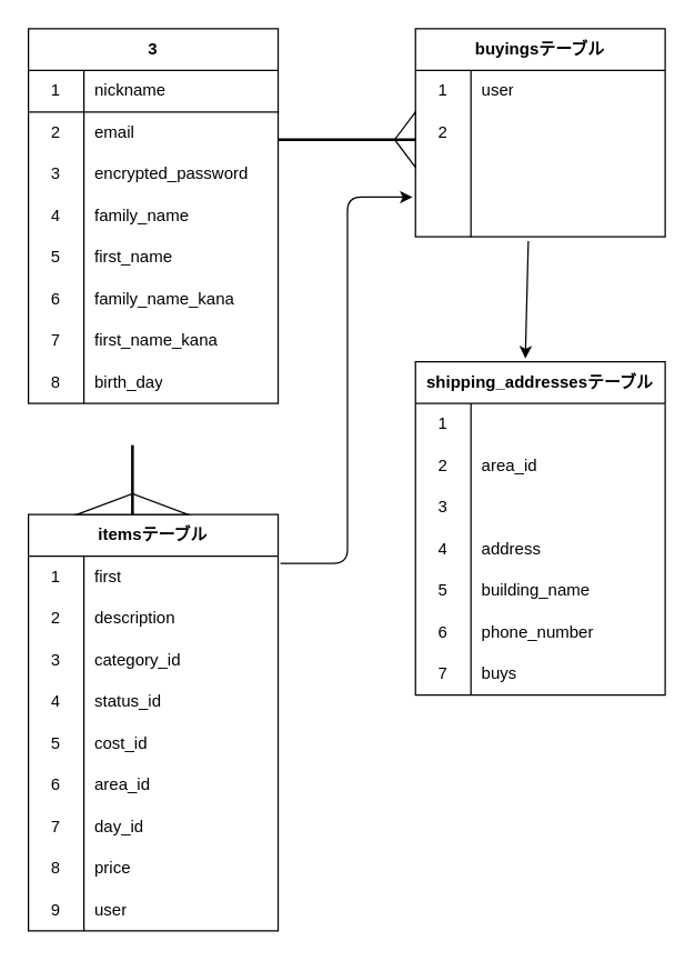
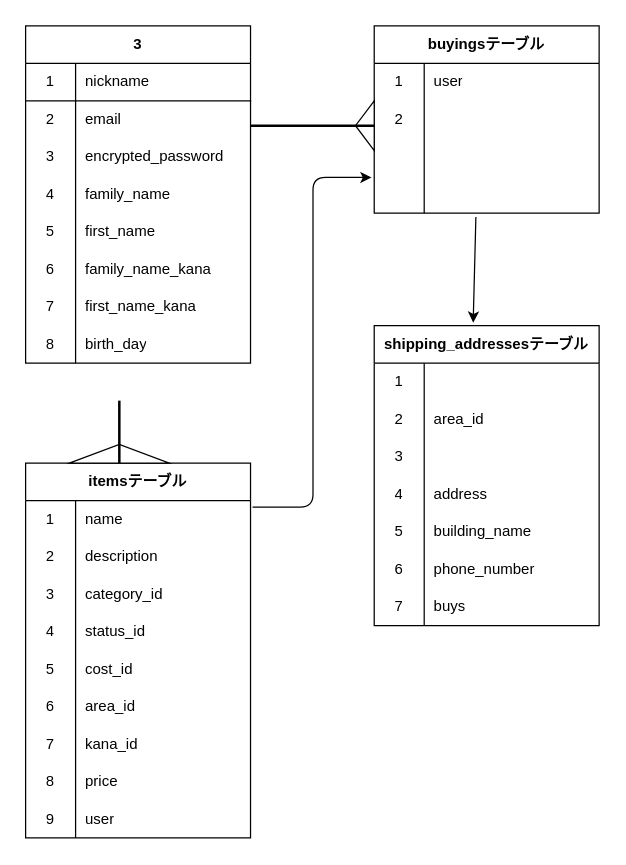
- <mxCell id="30" value="first" style="shape=partialRectangle;html=1;whiteSpace=wrap;connectable=0;fillColor=none;top=0;left=0;bottom=0;right=0;align=left;spacingLeft=6;overflow=hidden;" parent="28" vertex="1"><mxGeometry x="40" width="140" height="30" as="geometry" /></mxCell>
+ <mxCell id="30" value="name" style="shape=partialRectangle;html=1;whiteSpace=wrap;connectable=0;fillColor=none;top=0;left=0;bottom=0;right=0;align=left;spacingLeft=6;overflow=hidden;" parent="28" vertex="1"><mxGeometry x="40" width="140" height="30" as="geometry" /></mxCell>
- <mxCell id="48" value="day_id" style="shape=partialRectangle;html=1;whiteSpace=wrap;connectable=0;fillColor=none;top=0;left=0;bottom=0;right=0;align=left;spacingLeft=6;overflow=hidden;" parent="46" vertex="1"><mxGeometry x="40" width="140" height="30" as="geometry" /></mxCell>
+ <mxCell id="48" value="kana_id" style="shape=partialRectangle;html=1;whiteSpace=wrap;connectable=0;fillColor=none;top=0;left=0;bottom=0;right=0;align=left;spacingLeft=6;overflow=hidden;" parent="46" vertex="1"><mxGeometry x="40" width="140" height="30" as="geometry" /></mxCell>
